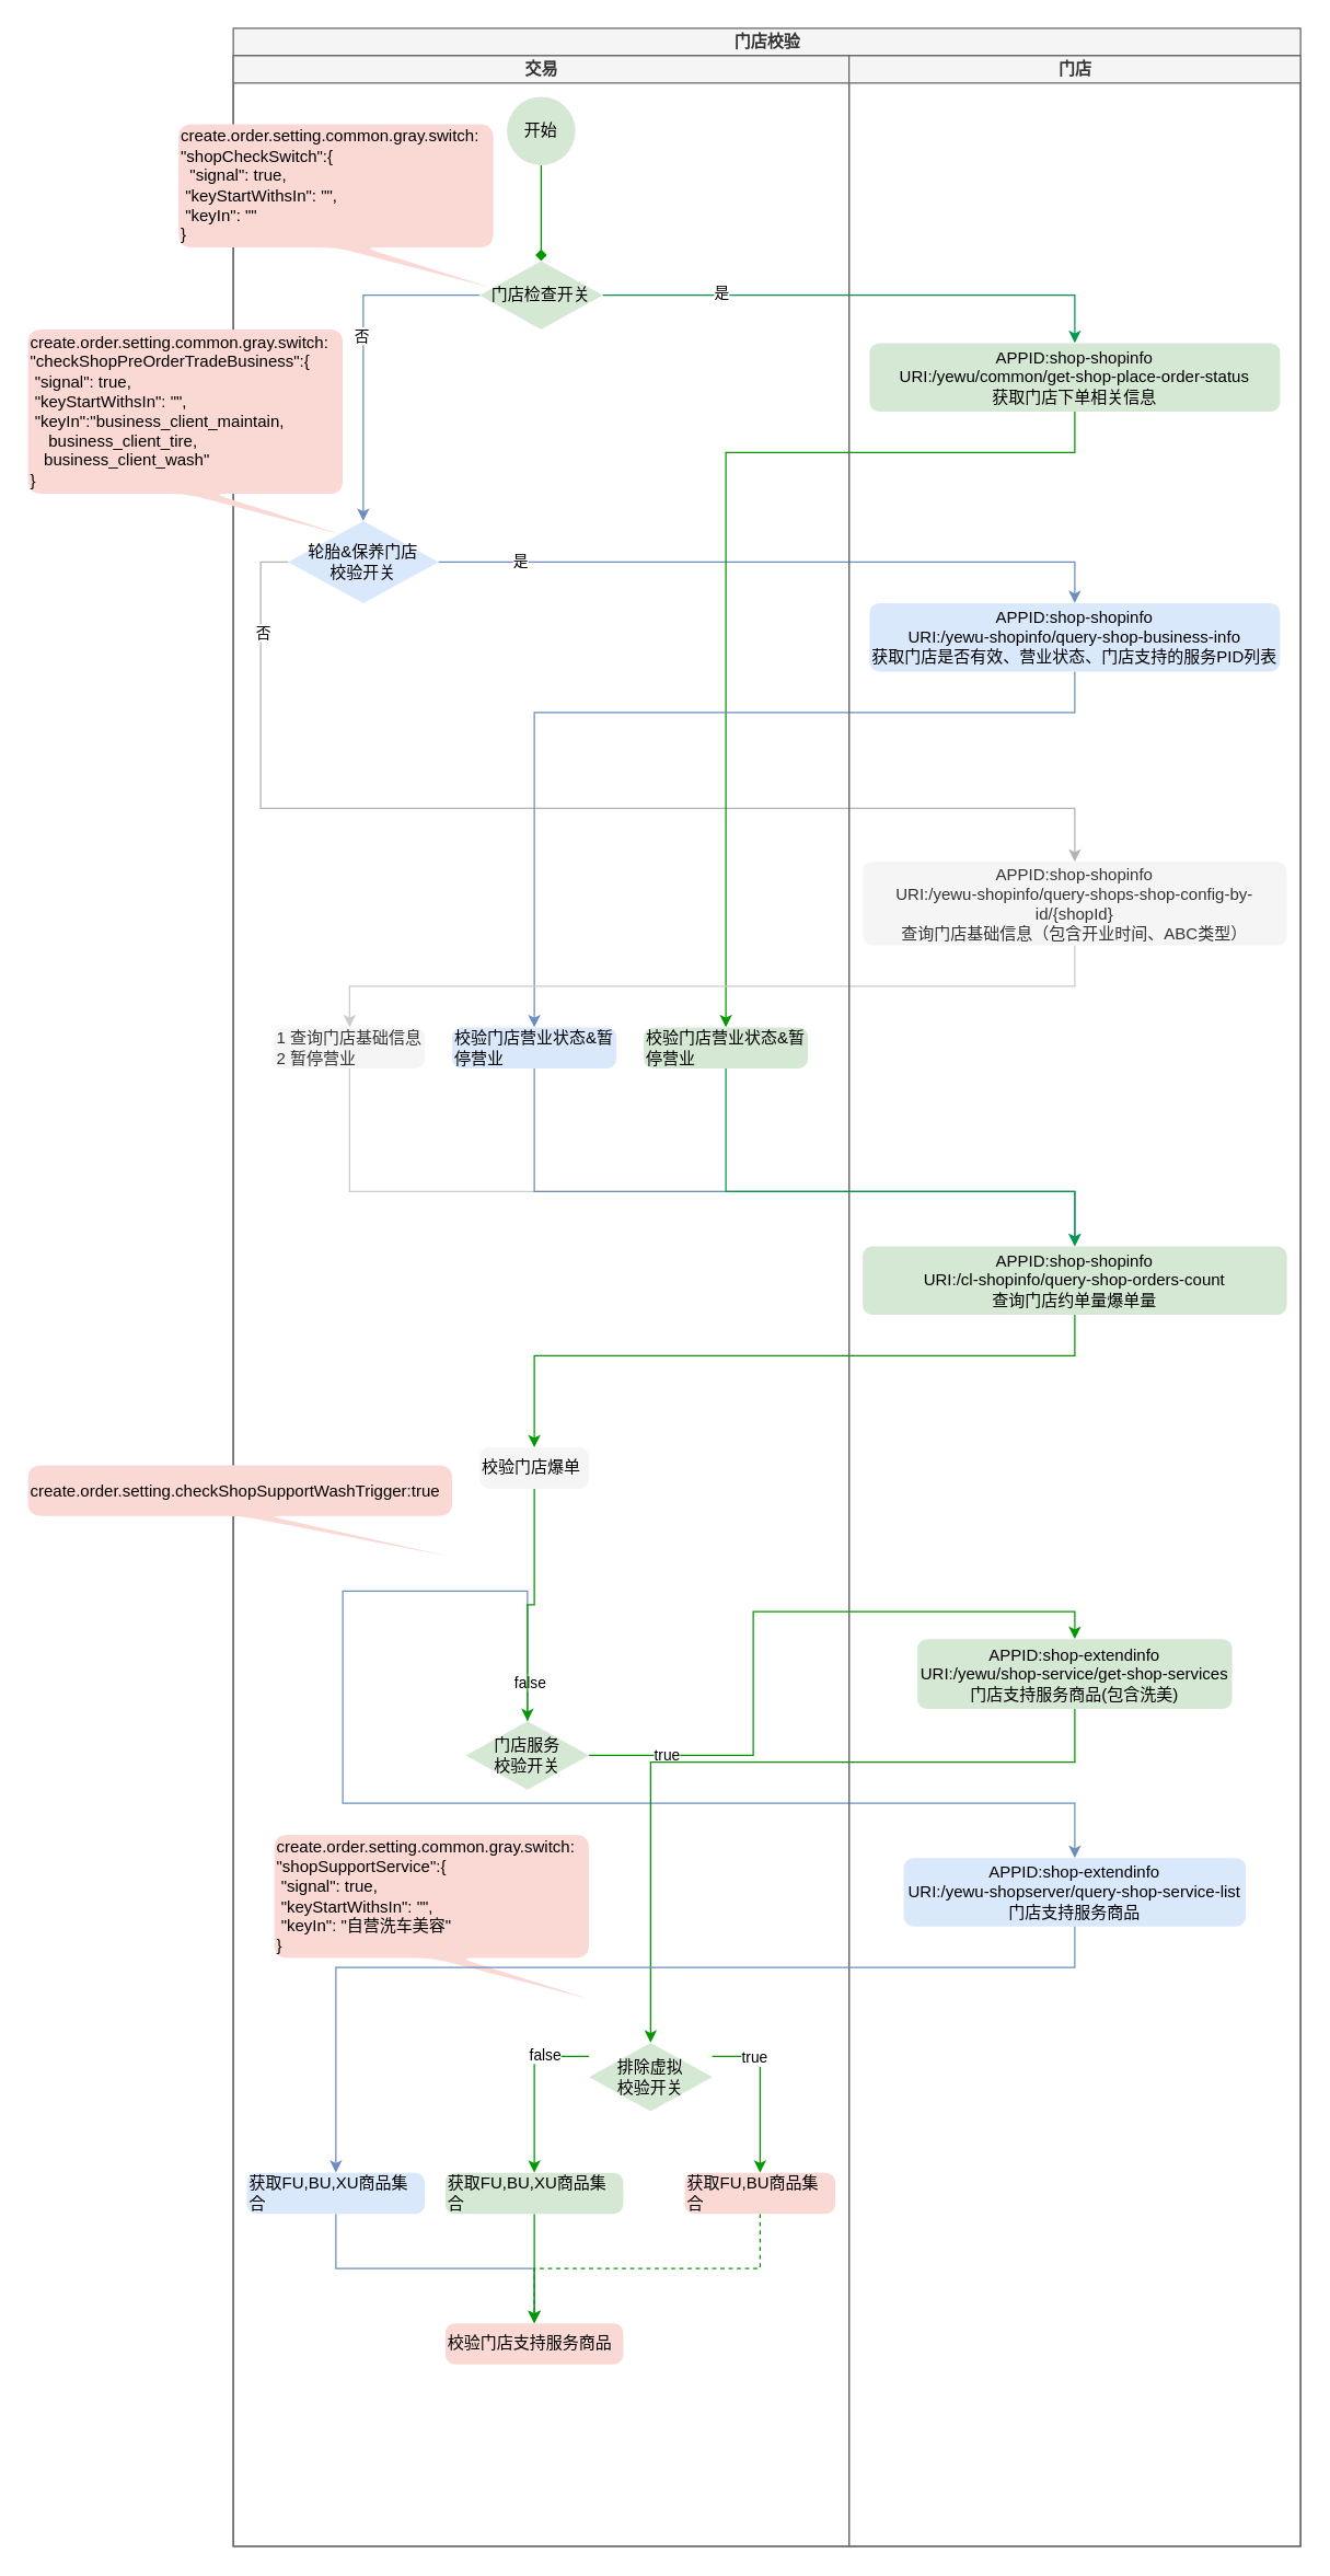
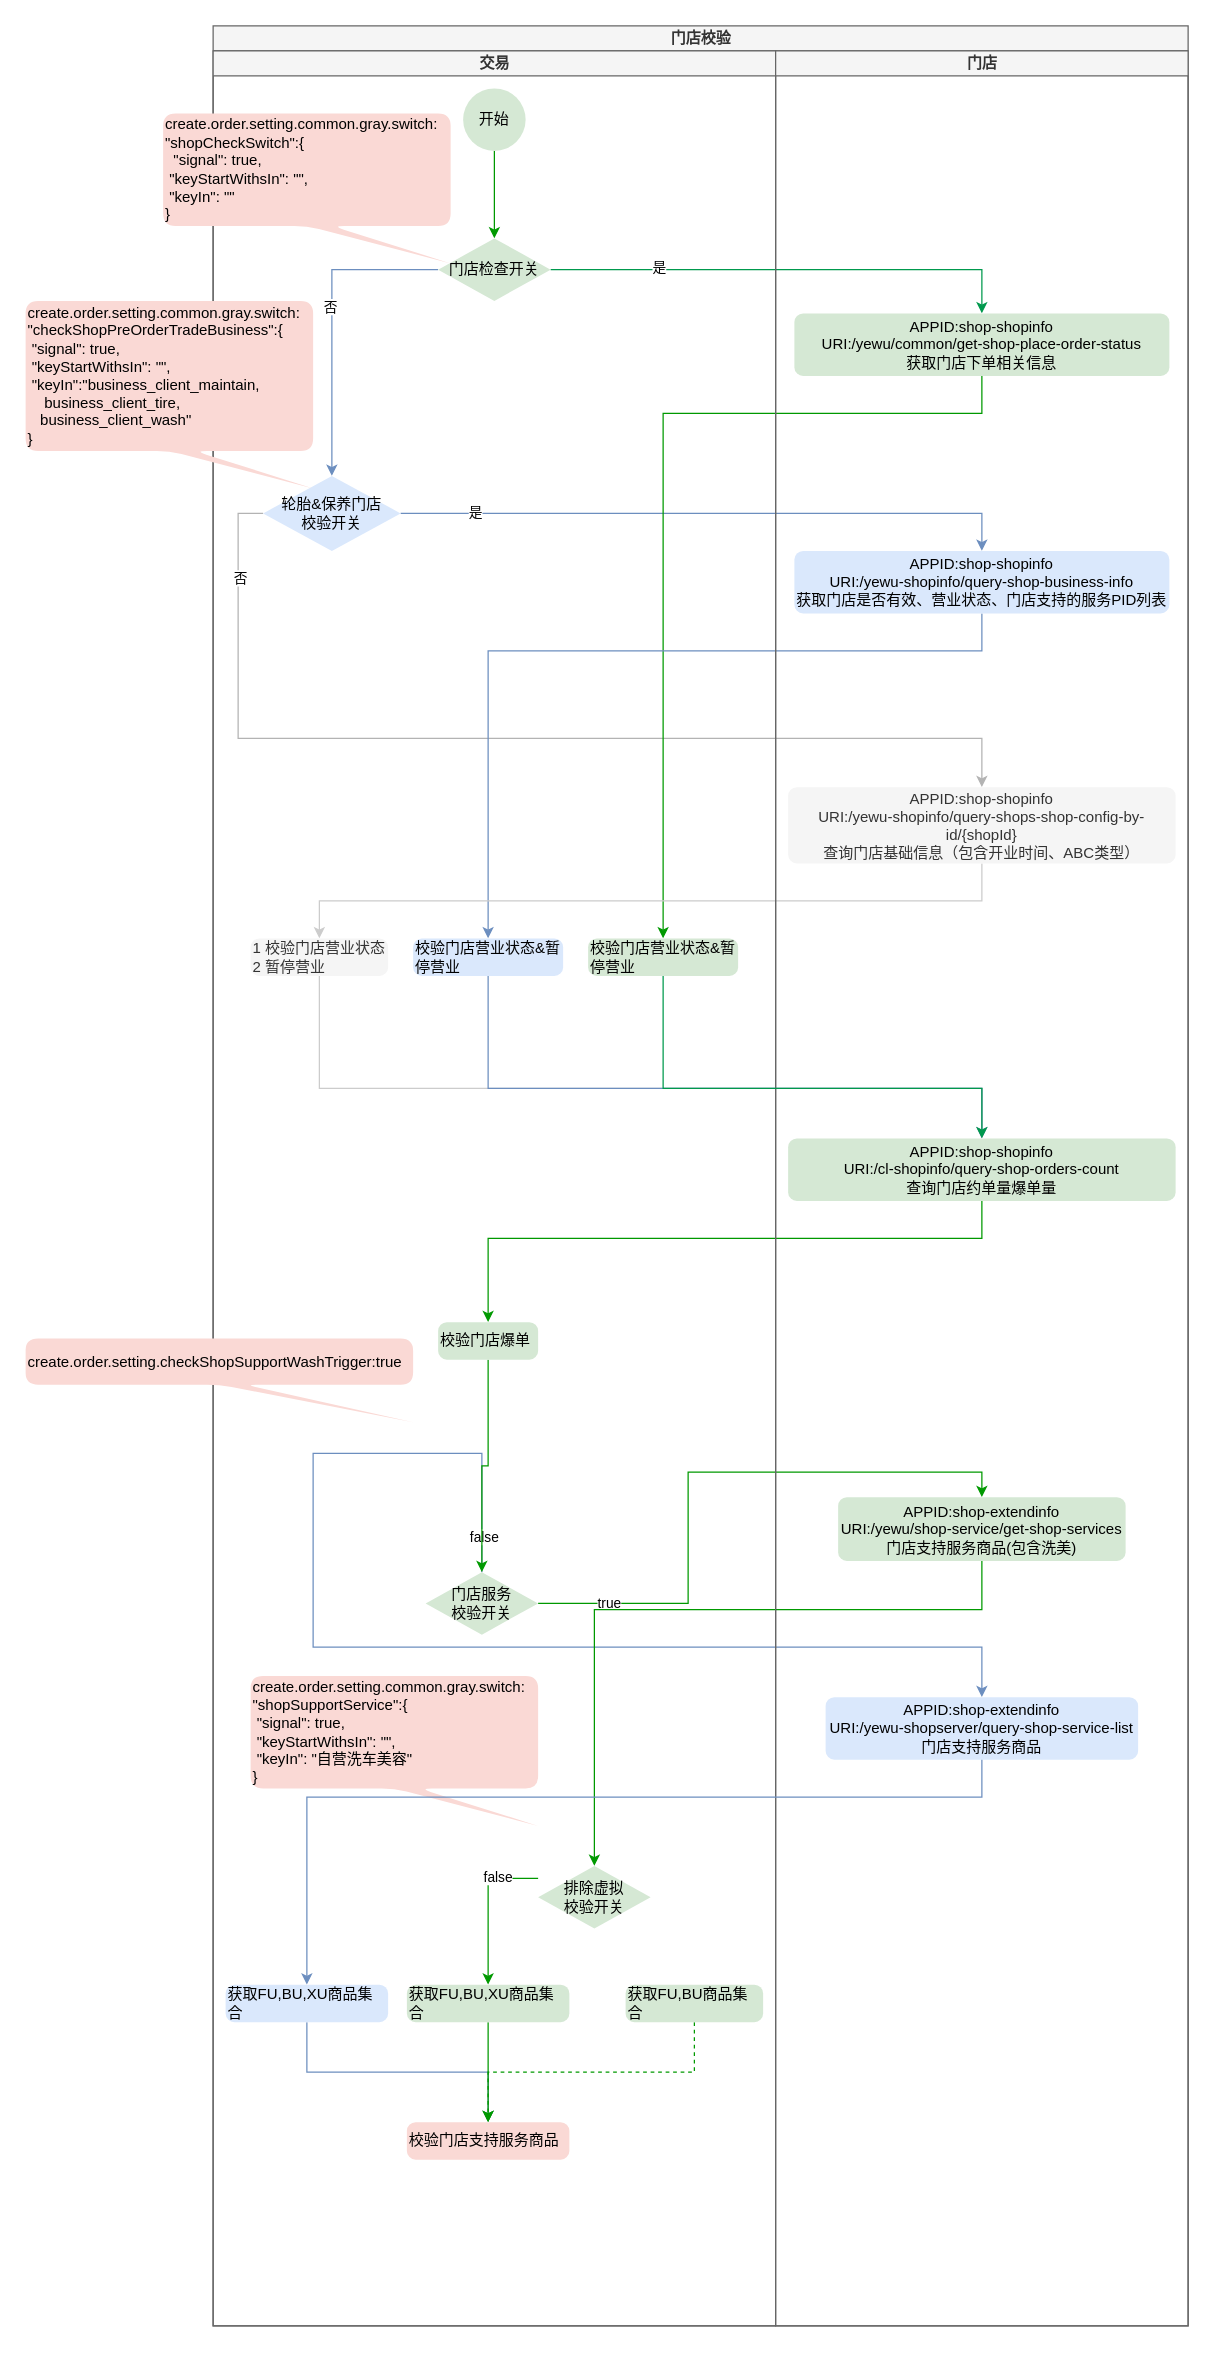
- <mxCell id="20" style="edgeStyle=orthogonalEdgeStyle;rounded=0;orthogonalLoop=1;jettySize=auto;html=1;entryX=0.5;entryY=0;entryDx=0;entryDy=0;entryPerimeter=0;strokeColor=#009900;endArrow=diamond;" edge="1" parent="19" source="21" target="24"><mxGeometry relative="1" as="geometry"><mxPoint x="225" y="140" as="targetPoint" /></mxGeometry></mxCell>
+ <mxCell id="20" style="edgeStyle=orthogonalEdgeStyle;rounded=0;orthogonalLoop=1;jettySize=auto;html=1;entryX=0.5;entryY=0;entryDx=0;entryDy=0;entryPerimeter=0;strokeColor=#009900;" edge="1" parent="19" source="21" target="24"><mxGeometry relative="1" as="geometry"><mxPoint x="225" y="140" as="targetPoint" /></mxGeometry></mxCell>
- <mxCell id="28" value="&lt;div&gt;1 查询门店基础信息&lt;/div&gt;&lt;div&gt;2 暂停营业&lt;/div&gt;" style="rounded=1;whiteSpace=wrap;html=1;absoluteArcSize=1;arcSize=14;strokeWidth=1;align=left;strokeColor=none;fillColor=#f5f5f5;fontColor=#333333;" vertex="1" parent="19"><mxGeometry x="30" y="710" width="110" height="30" as="geometry" /></mxCell>
+ <mxCell id="28" value="&lt;div&gt;1 校验门店营业状态&lt;/div&gt;&lt;div&gt;2 暂停营业&lt;/div&gt;" style="rounded=1;whiteSpace=wrap;html=1;absoluteArcSize=1;arcSize=14;strokeWidth=1;align=left;strokeColor=none;fillColor=#f5f5f5;fontColor=#333333;" vertex="1" parent="19"><mxGeometry x="30" y="710" width="110" height="30" as="geometry" /></mxCell>
- <mxCell id="30" value="&lt;div&gt;校验门店爆单&lt;/div&gt;" style="rounded=1;whiteSpace=wrap;html=1;absoluteArcSize=1;arcSize=14;strokeWidth=1;align=left;strokeColor=none;fillColor=#f5f5f5;" vertex="1" parent="19"><mxGeometry x="180" y="1017" width="80" height="30" as="geometry" /></mxCell>
+ <mxCell id="30" value="&lt;div&gt;校验门店爆单&lt;/div&gt;" style="rounded=1;whiteSpace=wrap;html=1;absoluteArcSize=1;arcSize=14;strokeWidth=1;align=left;strokeColor=none;fillColor=#d5e8d4;" vertex="1" parent="19"><mxGeometry x="180" y="1017" width="80" height="30" as="geometry" /></mxCell>
- <mxCell id="32" style="edgeStyle=orthogonalEdgeStyle;rounded=0;orthogonalLoop=1;jettySize=auto;html=1;entryX=0.5;entryY=0;entryDx=0;entryDy=0;strokeColor=#009900;" edge="1" parent="19" source="36" target="43"><mxGeometry relative="1" as="geometry"><mxPoint x="370" y="1527" as="targetPoint" /><Array as="points"><mxPoint x="385" y="1462" /></Array></mxGeometry></mxCell>
- <mxCell id="33" value="true" style="edgeLabel;html=1;align=center;verticalAlign=middle;resizable=0;points=[];" vertex="1" connectable="0" parent="32"><mxGeometry x="-0.5" relative="1" as="geometry"><mxPoint as="offset" /></mxGeometry></mxCell>
- <mxCell id="43" value="获取FU,BU&lt;span style=&quot;background-color: initial;&quot;&gt;商品集合&lt;/span&gt;" style="rounded=1;whiteSpace=wrap;html=1;absoluteArcSize=1;arcSize=14;strokeWidth=1;align=left;strokeColor=none;fillColor=#fad9d5;" vertex="1" parent="19"><mxGeometry x="330" y="1547" width="110" height="30" as="geometry" /></mxCell>
+ <mxCell id="43" value="获取FU,BU&lt;span style=&quot;background-color: initial;&quot;&gt;商品集合&lt;/span&gt;" style="rounded=1;whiteSpace=wrap;html=1;absoluteArcSize=1;arcSize=14;strokeWidth=1;align=left;strokeColor=none;fillColor=#d5e8d4;" vertex="1" parent="19"><mxGeometry x="330" y="1547" width="110" height="30" as="geometry" /></mxCell>
